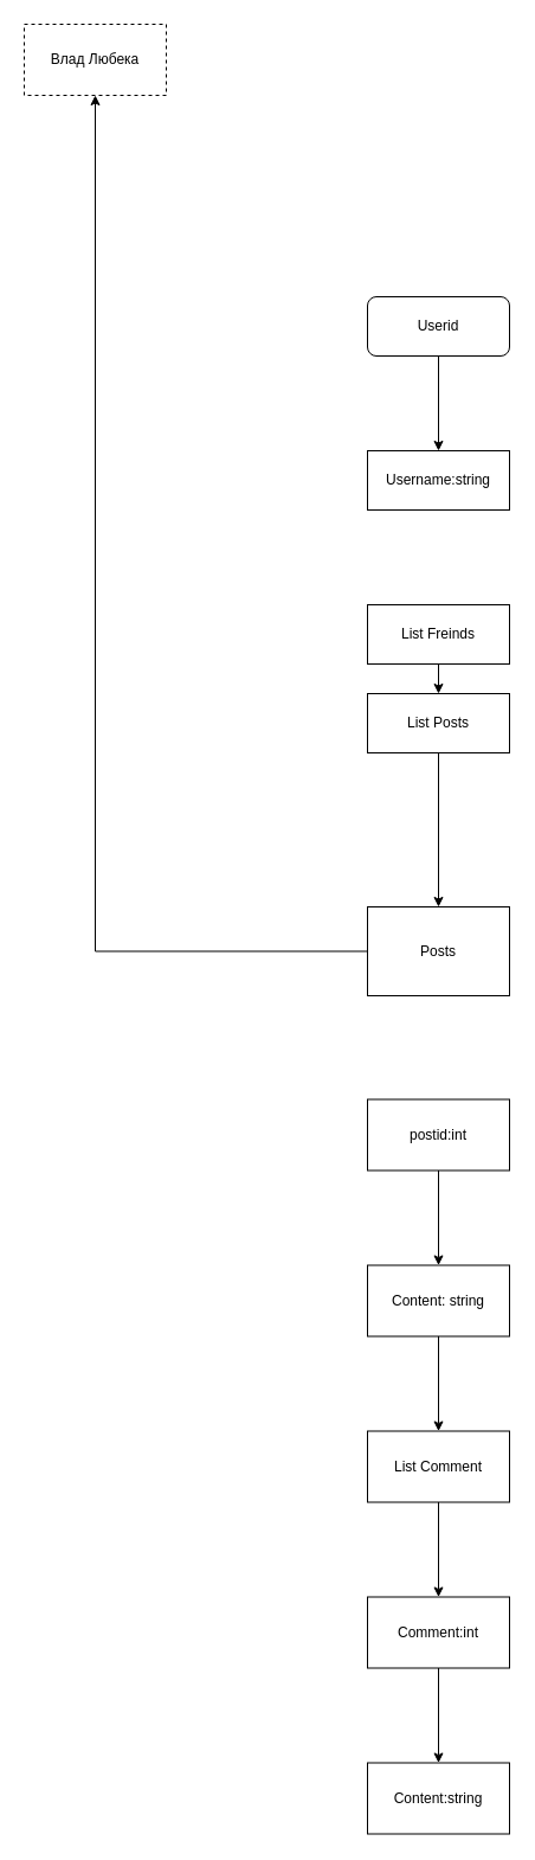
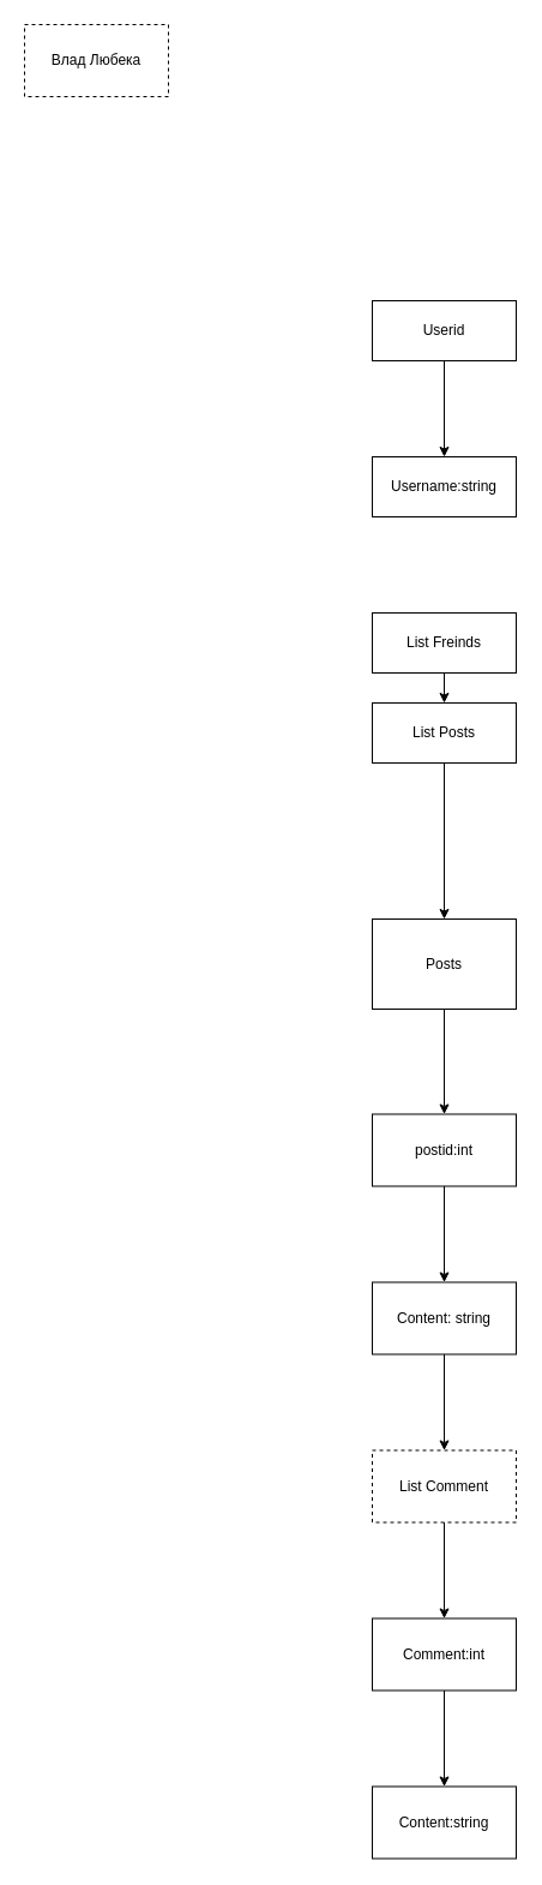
- <mxCell id="3" value="Userid" style="whiteSpace=wrap;html=1;rounded=1;" vertex="1" parent="1"><mxGeometry x="310" y="250" width="120" height="50" as="geometry" /></mxCell>
+ <mxCell id="3" value="Userid" style="rounded=0;whiteSpace=wrap;html=1;" vertex="1" parent="1"><mxGeometry x="310" y="250" width="120" height="50" as="geometry" /></mxCell>
- <mxCell id="9" value="" style="edgeStyle=orthogonalEdgeStyle;rounded=0;orthogonalLoop=1;jettySize=auto;html=1;" edge="1" parent="1" source="10" target="20"><mxGeometry relative="1" as="geometry" /></mxCell>
+ <mxCell id="9" value="" style="edgeStyle=orthogonalEdgeStyle;rounded=0;orthogonalLoop=1;jettySize=auto;html=1;" edge="1" parent="1" source="10" target="12"><mxGeometry relative="1" as="geometry" /></mxCell>
- <mxCell id="16" value="List Comment" style="whiteSpace=wrap;html=1;rounded=0;" vertex="1" parent="1"><mxGeometry x="310" y="1207.5" width="120" height="60" as="geometry" /></mxCell>
+ <mxCell id="16" value="List Comment" style="whiteSpace=wrap;html=1;rounded=0;dashed=1;" vertex="1" parent="1"><mxGeometry x="310" y="1207.5" width="120" height="60" as="geometry" /></mxCell>
